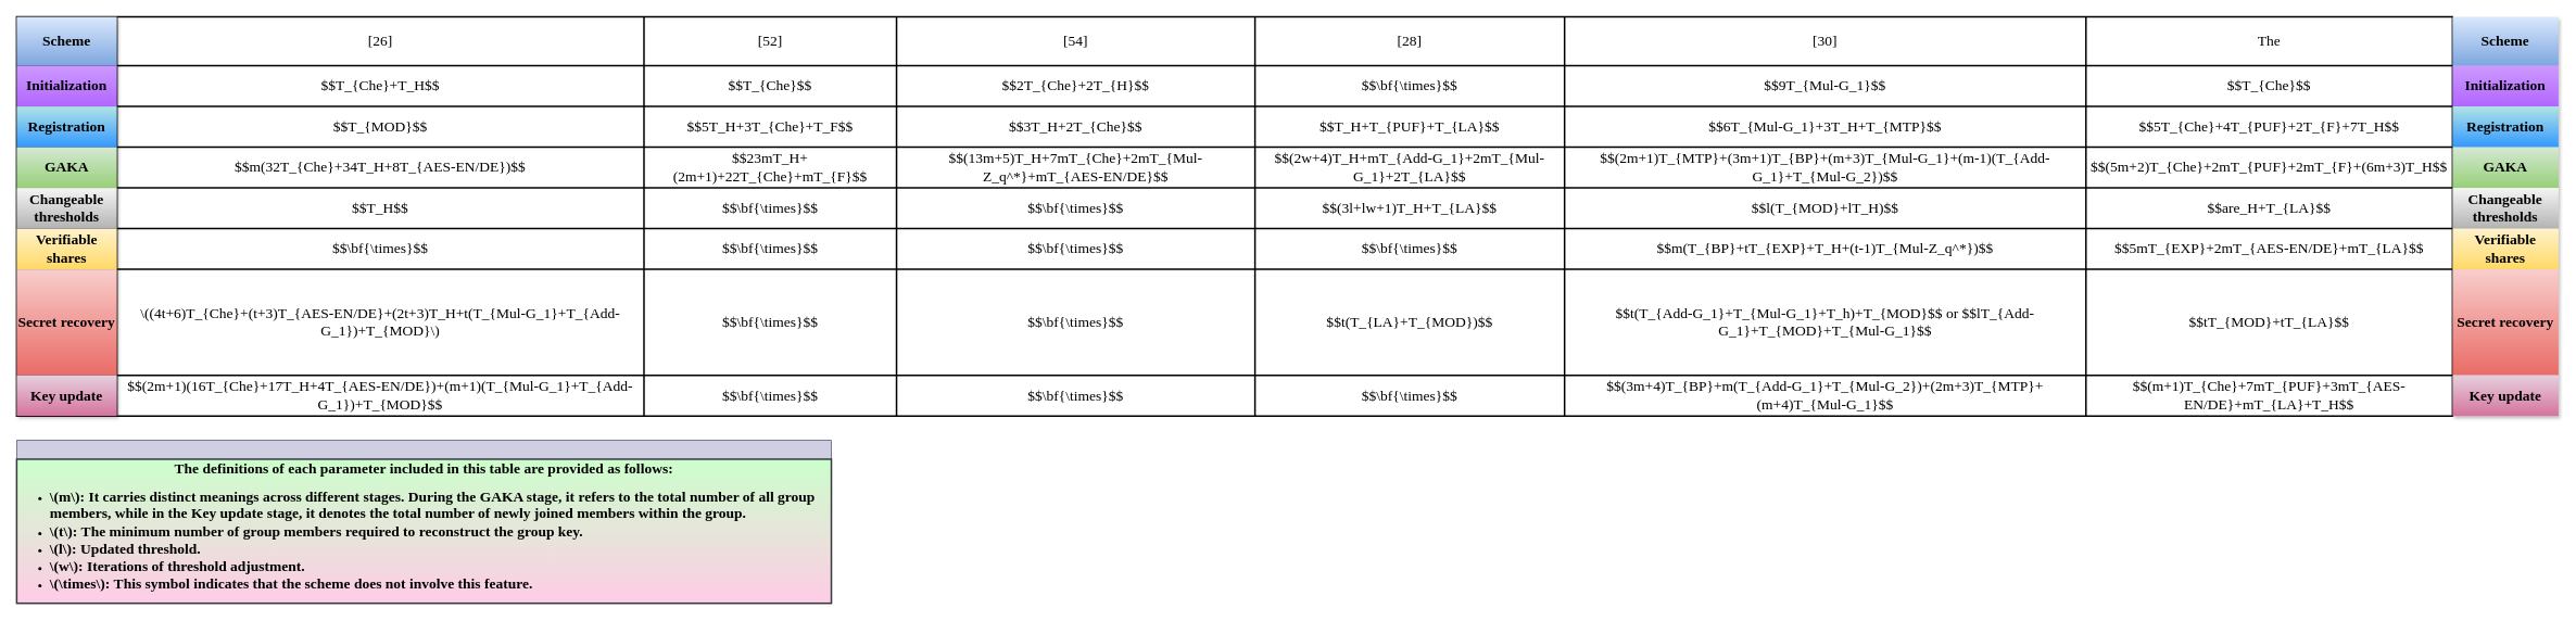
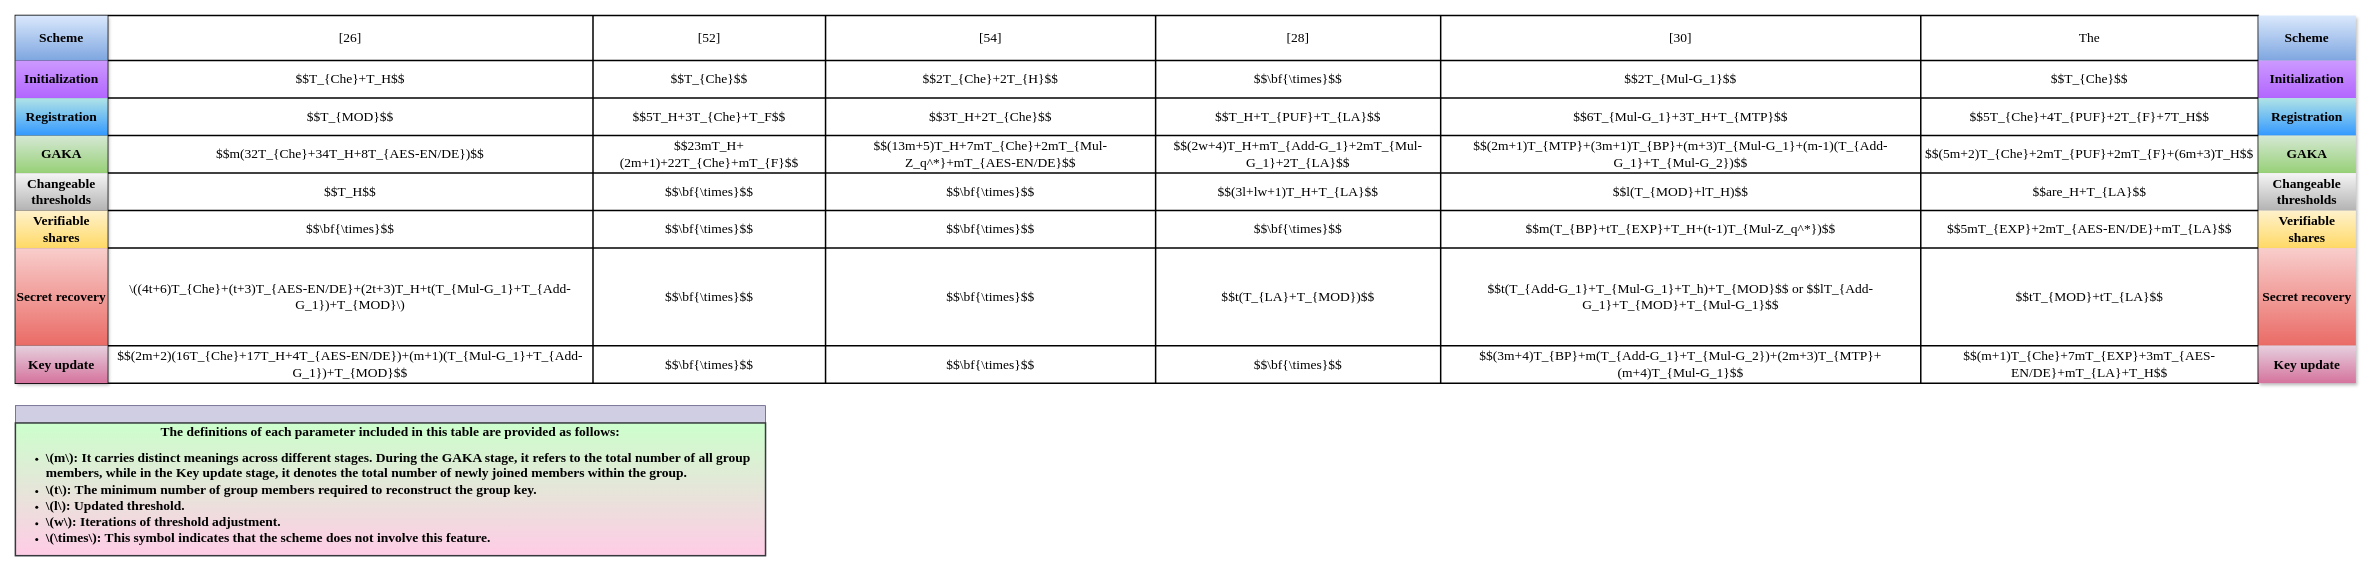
- <mxCell id="17" value="&lt;font style=&quot;font-size: 18px;&quot;&gt;$$9T_{Mul-G_1}$$&lt;/font&gt;" style="shape=partialRectangle;html=1;whiteSpace=wrap;connectable=0;strokeColor=inherit;overflow=hidden;fillColor=none;top=0;left=0;bottom=0;right=0;pointerEvents=1;fontFamily=Times New Roman;fontSize=12;" parent="11" vertex="1"><mxGeometry x="1900" width="640" height="50" as="geometry"><mxRectangle width="640" height="50" as="alternateBounds" /></mxGeometry></mxCell>
+ <mxCell id="17" value="&lt;font style=&quot;font-size: 18px;&quot;&gt;$$2T_{Mul-G_1}$$&lt;/font&gt;" style="shape=partialRectangle;html=1;whiteSpace=wrap;connectable=0;strokeColor=inherit;overflow=hidden;fillColor=none;top=0;left=0;bottom=0;right=0;pointerEvents=1;fontFamily=Times New Roman;fontSize=12;" parent="11" vertex="1"><mxGeometry x="1900" width="640" height="50" as="geometry"><mxRectangle width="640" height="50" as="alternateBounds" /></mxGeometry></mxCell>
- <mxCell id="61" value="&lt;font style=&quot;font-size: 18px;&quot;&gt;$$(2m+1)(16T_{Che}+17T_H+4T_{AES-EN/DE})+(m+1)(T_{Mul-G_1}+T_{Add-G_1})+T_{MOD}$$&lt;/font&gt;" style="shape=partialRectangle;html=1;whiteSpace=wrap;connectable=0;strokeColor=inherit;overflow=hidden;fillColor=none;top=0;left=0;bottom=0;right=0;pointerEvents=1;fontFamily=Times New Roman;fontSize=12;" parent="59" vertex="1"><mxGeometry x="123" width="647" height="50" as="geometry"><mxRectangle width="647" height="50" as="alternateBounds" /></mxGeometry></mxCell>
+ <mxCell id="61" value="&lt;font style=&quot;font-size: 18px;&quot;&gt;$$(2m+2)(16T_{Che}+17T_H+4T_{AES-EN/DE})+(m+1)(T_{Mul-G_1}+T_{Add-G_1})+T_{MOD}$$&lt;/font&gt;" style="shape=partialRectangle;html=1;whiteSpace=wrap;connectable=0;strokeColor=inherit;overflow=hidden;fillColor=none;top=0;left=0;bottom=0;right=0;pointerEvents=1;fontFamily=Times New Roman;fontSize=12;" parent="59" vertex="1"><mxGeometry x="123" width="647" height="50" as="geometry"><mxRectangle width="647" height="50" as="alternateBounds" /></mxGeometry></mxCell>
- <mxCell id="66" value="&lt;font style=&quot;font-size: 18px;&quot;&gt;$$(m+1)T_{Che}+7mT_{PUF}+3mT_{AES-EN/DE}+mT_{LA}+T_H$$&lt;/font&gt;" style="shape=partialRectangle;html=1;whiteSpace=wrap;connectable=0;strokeColor=inherit;overflow=hidden;fillColor=none;top=0;left=0;bottom=0;right=0;pointerEvents=1;fontFamily=Times New Roman;fontSize=12;" parent="59" vertex="1"><mxGeometry x="2540" width="450" height="50" as="geometry"><mxRectangle width="450" height="50" as="alternateBounds" /></mxGeometry></mxCell>
+ <mxCell id="66" value="&lt;font style=&quot;font-size: 18px;&quot;&gt;$$(m+1)T_{Che}+7mT_{EXP}+3mT_{AES-EN/DE}+mT_{LA}+T_H$$&lt;/font&gt;" style="shape=partialRectangle;html=1;whiteSpace=wrap;connectable=0;strokeColor=inherit;overflow=hidden;fillColor=none;top=0;left=0;bottom=0;right=0;pointerEvents=1;fontFamily=Times New Roman;fontSize=12;" parent="59" vertex="1"><mxGeometry x="2540" width="450" height="50" as="geometry"><mxRectangle width="450" height="50" as="alternateBounds" /></mxGeometry></mxCell>
